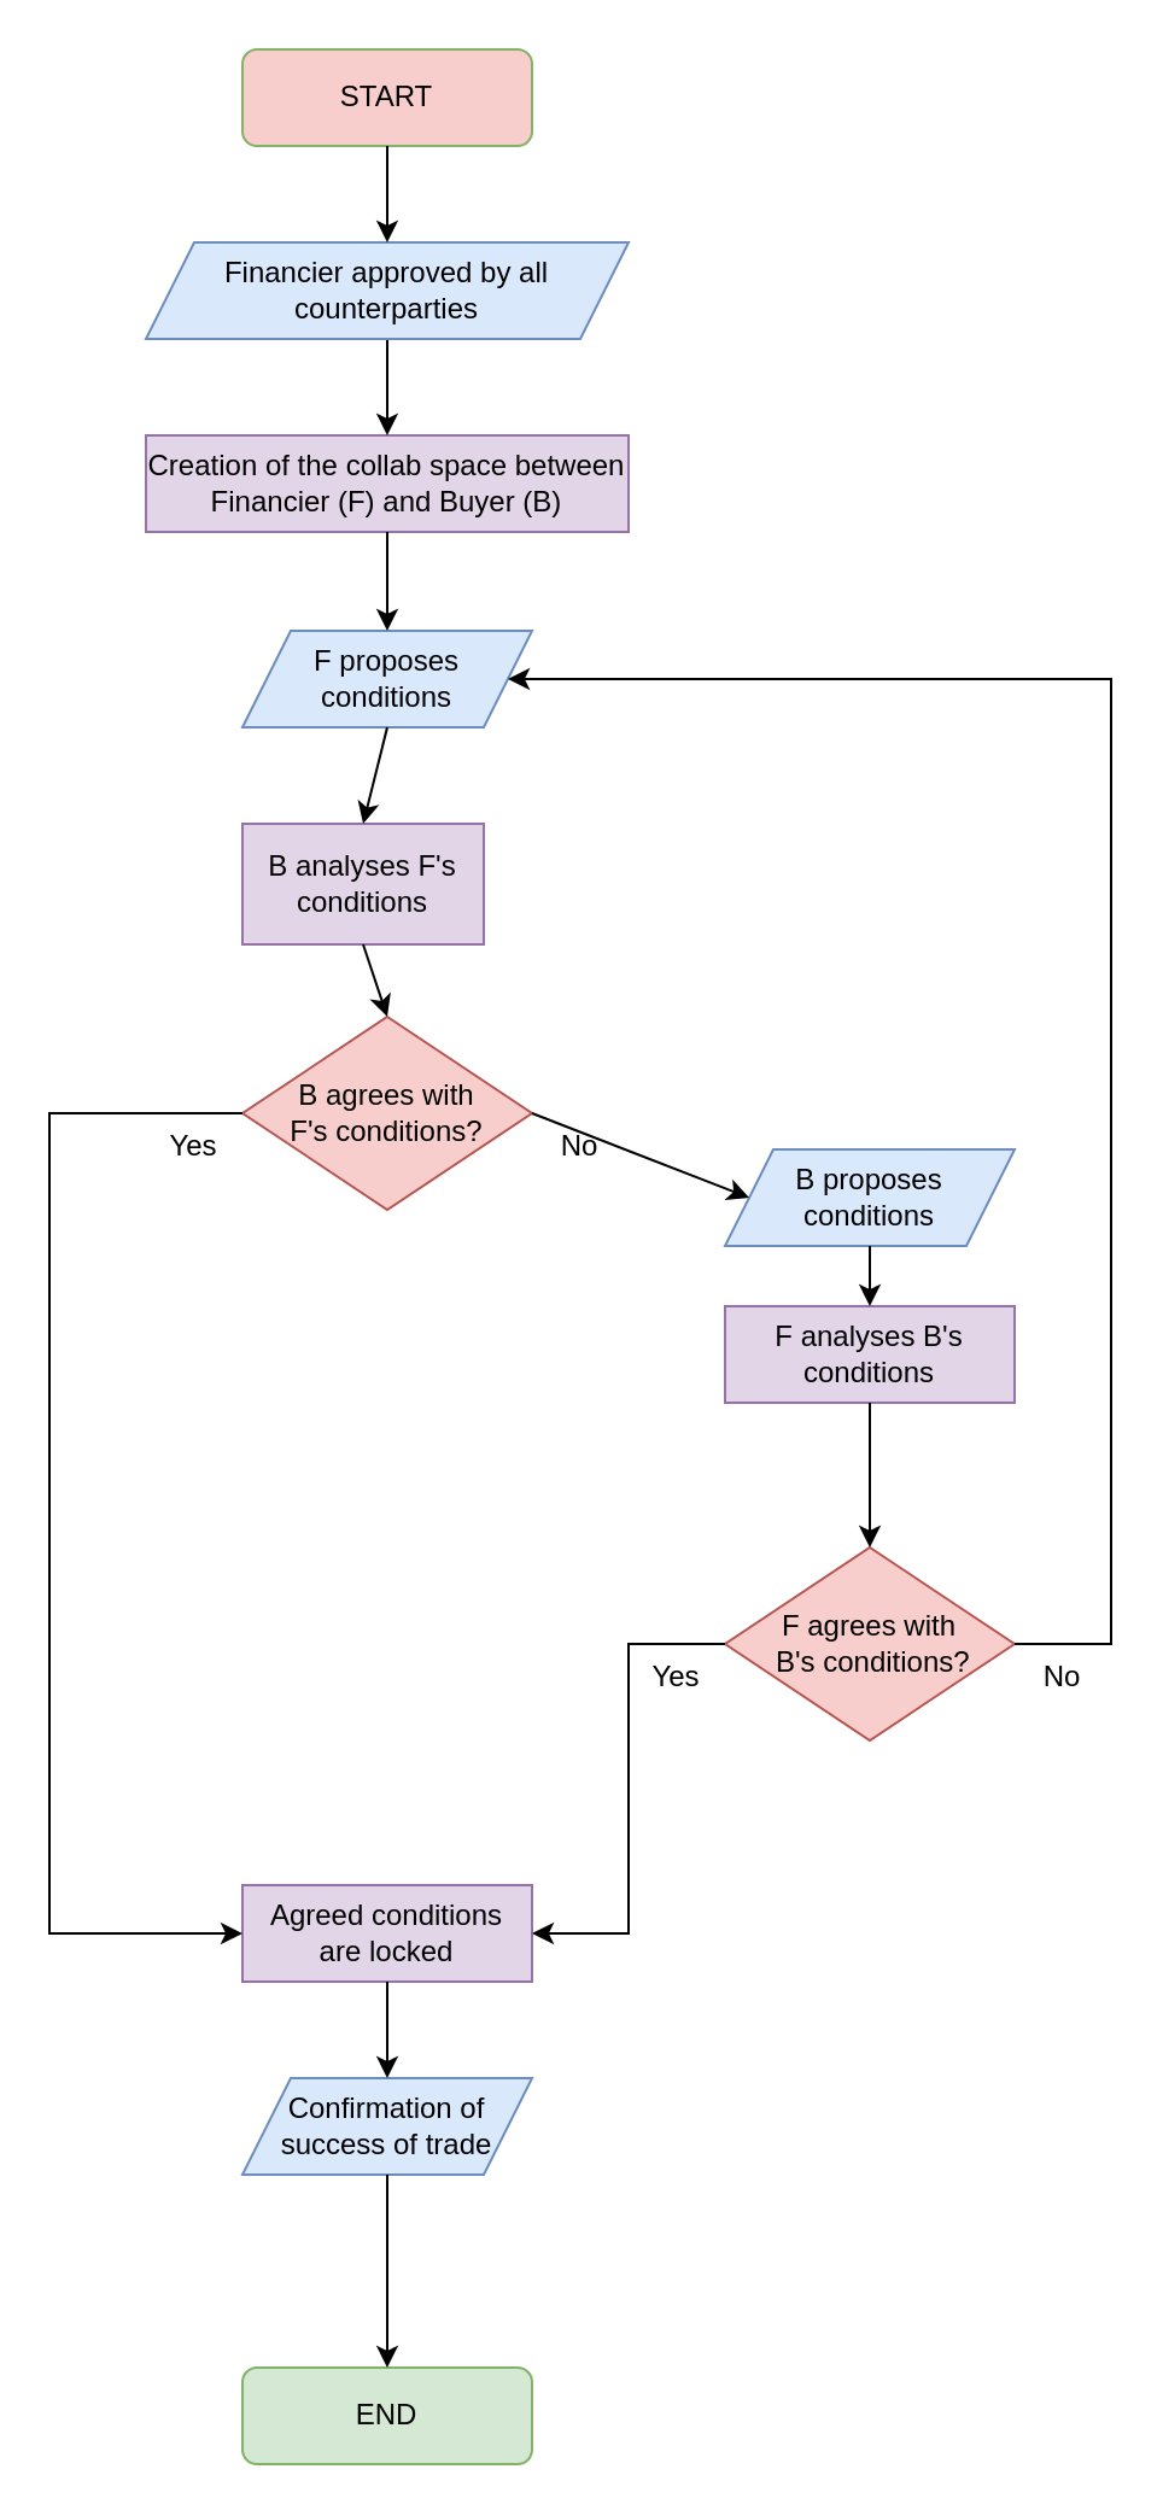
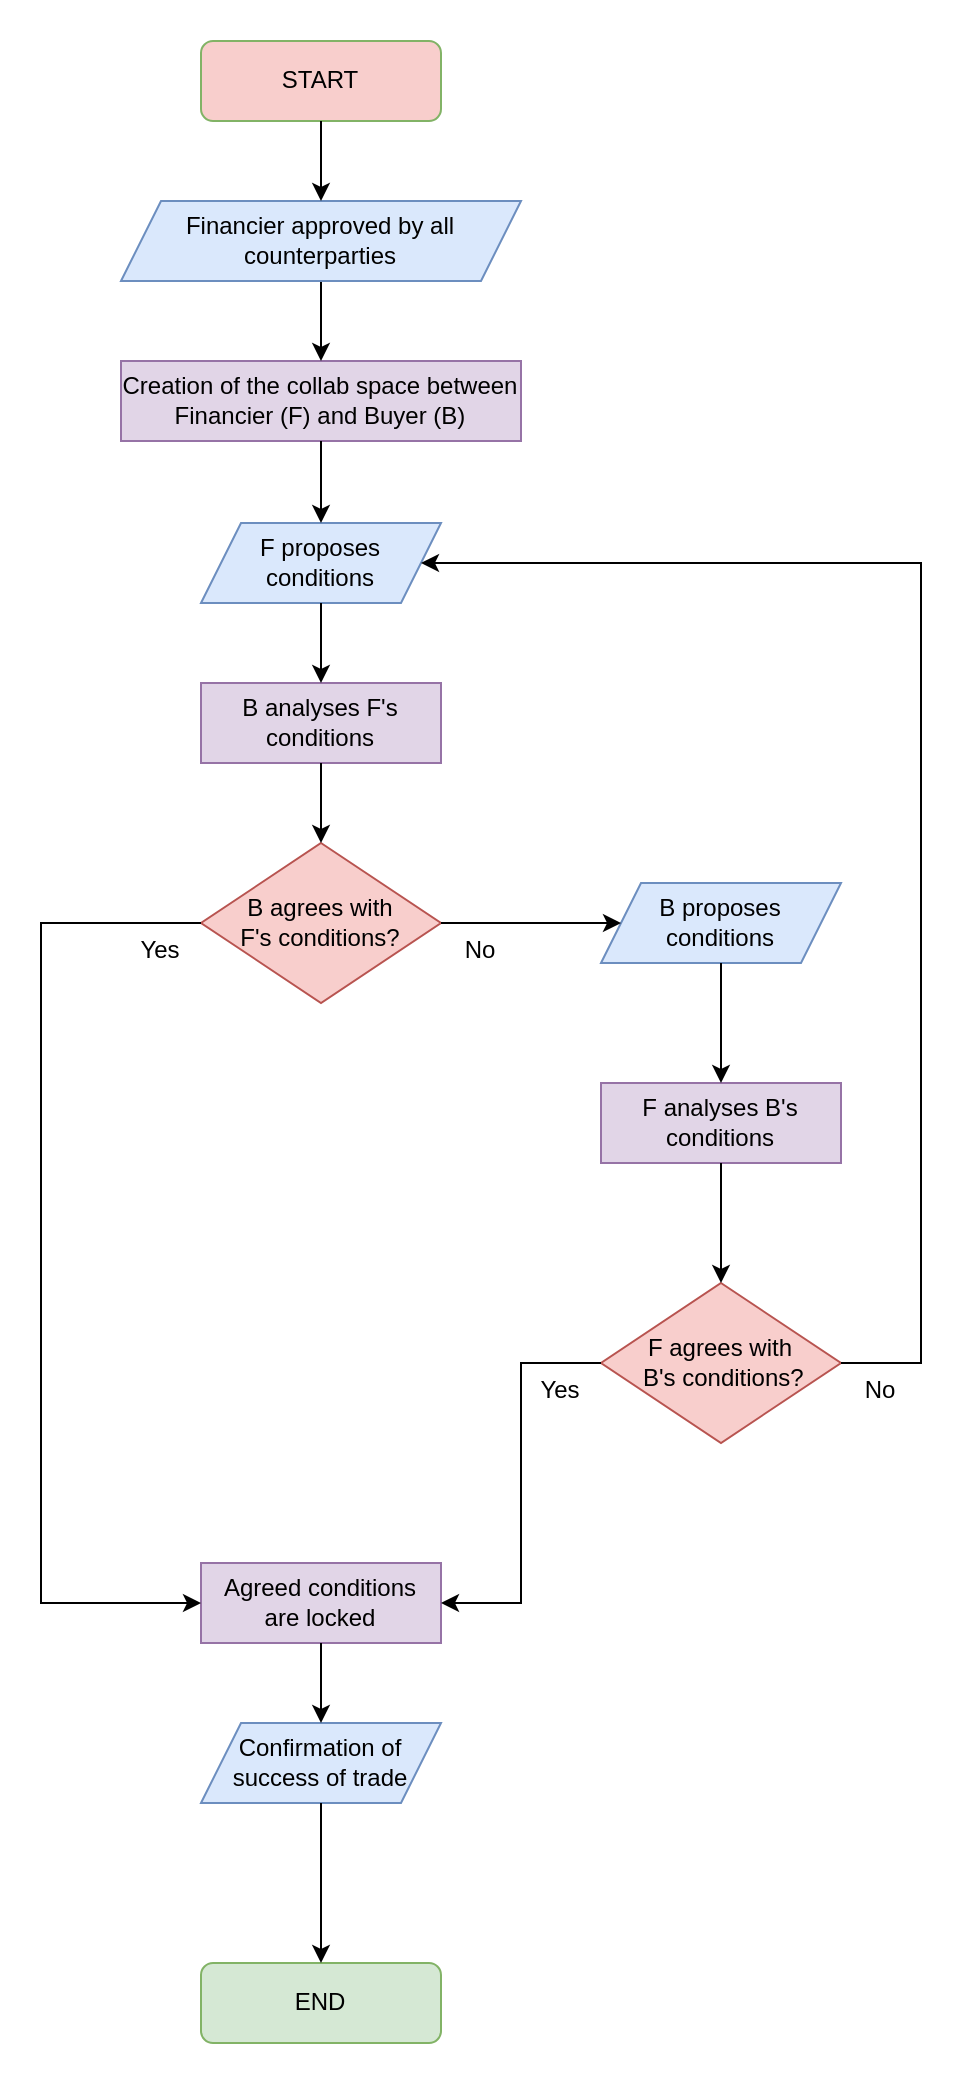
- <mxCell id="5" value="B analyses F's conditions" style="rounded=0;whiteSpace=wrap;html=1;fillColor=#e1d5e7;strokeColor=#9673a6;" vertex="1" parent="1"><mxGeometry x="100" y="341" width="100" height="50" as="geometry" /></mxCell>
+ <mxCell id="5" value="B analyses F's conditions" style="rounded=0;whiteSpace=wrap;html=1;fillColor=#e1d5e7;strokeColor=#9673a6;" vertex="1" parent="1"><mxGeometry x="100" y="341" width="120" height="40" as="geometry" /></mxCell>
- <mxCell id="8" value="B proposes&lt;br&gt;conditions" style="shape=parallelogram;perimeter=parallelogramPerimeter;whiteSpace=wrap;html=1;fixedSize=1;fillColor=#dae8fc;strokeColor=#6c8ebf;" vertex="1" parent="1"><mxGeometry x="300" y="476" width="120" height="40" as="geometry" /></mxCell>
+ <mxCell id="8" value="B proposes&lt;br&gt;conditions" style="shape=parallelogram;perimeter=parallelogramPerimeter;whiteSpace=wrap;html=1;fixedSize=1;fillColor=#dae8fc;strokeColor=#6c8ebf;" vertex="1" parent="1"><mxGeometry x="300" y="441" width="120" height="40" as="geometry" /></mxCell>
